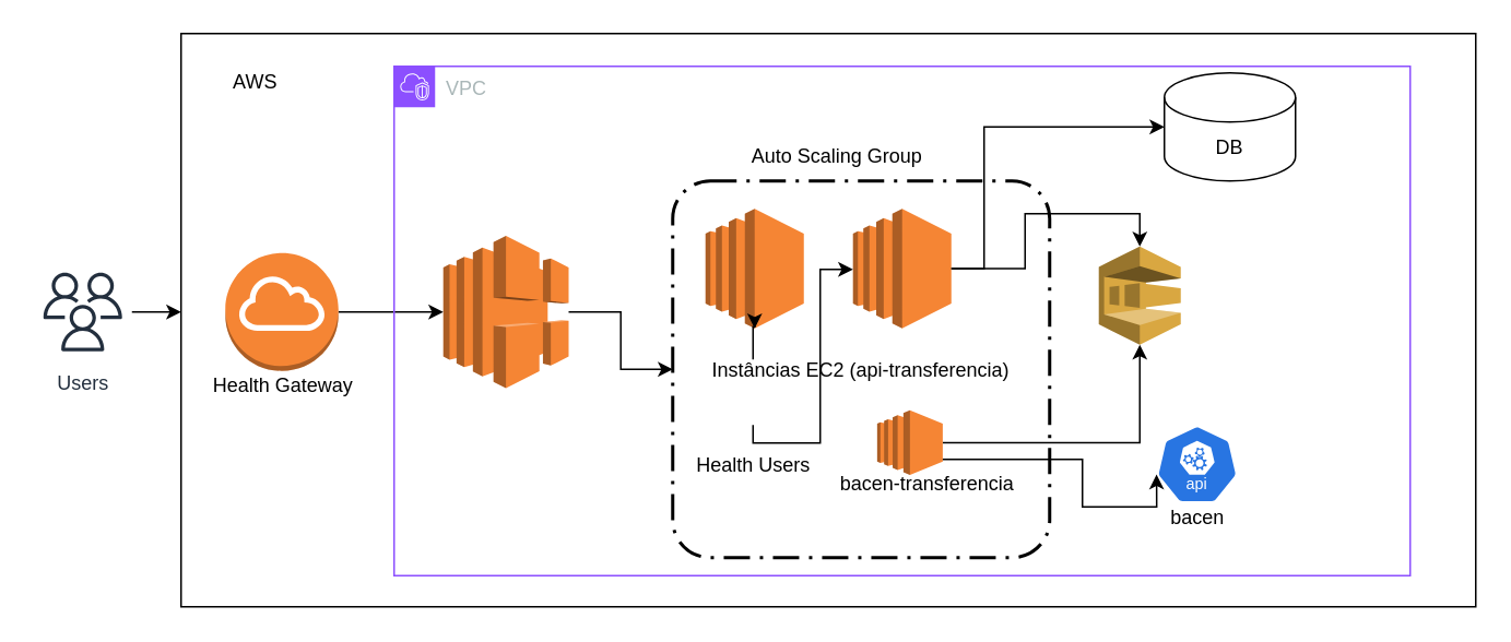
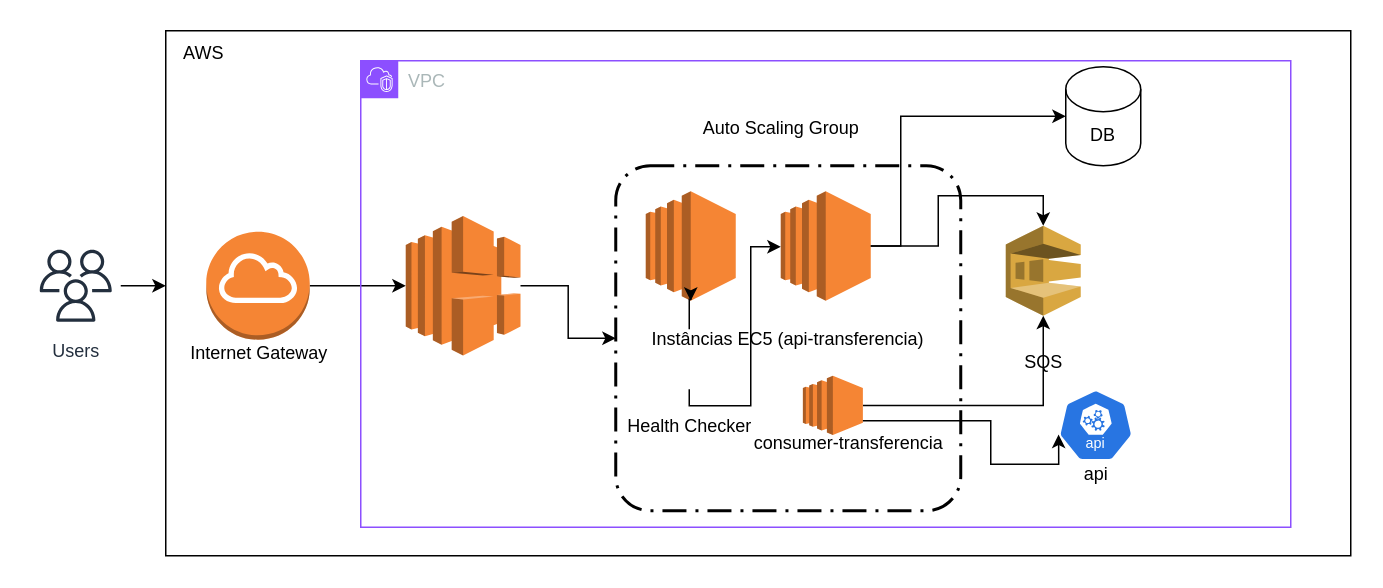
- <mxCell id="20" value="AWS" style="text;html=1;align=center;verticalAlign=middle;resizable=0;points=[];autosize=1;strokeColor=none;fillColor=none;" vertex="1" parent="1"><mxGeometry x="130" y="35" width="50" height="30" as="geometry" /></mxCell>
+ <mxCell id="20" value="AWS" style="text;html=1;align=center;verticalAlign=middle;resizable=0;points=[];autosize=1;strokeColor=none;fillColor=none;" vertex="1" parent="1"><mxGeometry x="110" y="20" width="50" height="30" as="geometry" /></mxCell>
- <mxCell id="17" value="DB" style="shape=cylinder3;whiteSpace=wrap;html=1;boundedLbl=1;backgroundOutline=1;size=15;" vertex="1" parent="13"><mxGeometry x="470" y="4" width="80" height="66" as="geometry" /></mxCell>
+ <mxCell id="17" value="DB" style="shape=cylinder3;whiteSpace=wrap;html=1;boundedLbl=1;backgroundOutline=1;size=15;" vertex="1" parent="13"><mxGeometry x="470" y="4" width="50" height="66" as="geometry" /></mxCell>
- <mxCell id="10" value="Auto Scaling Group" style="text;html=1;align=center;verticalAlign=middle;resizable=0;points=[];autosize=1;strokeColor=none;fillColor=none;" vertex="1" parent="1"><mxGeometry x="444.75" y="80" width="130" height="30" as="geometry" /></mxCell>
+ <mxCell id="10" value="Auto Scaling Group" style="text;html=1;align=center;verticalAlign=middle;resizable=0;points=[];autosize=1;strokeColor=none;fillColor=none;" vertex="1" parent="1"><mxGeometry x="454.75" y="70" width="130" height="30" as="geometry" /></mxCell>
- <mxCell id="7" value="Instâncias EC2 (api-transferencia)" style="rounded=1;arcSize=10;dashed=1;fillColor=none;gradientColor=none;dashPattern=8 3 1 3;strokeWidth=2;" vertex="1" parent="1"><mxGeometry x="410" y="110" width="230" height="230" as="geometry" /></mxCell>
+ <mxCell id="7" value="Instâncias EC5 (api-transferencia)" style="rounded=1;arcSize=10;dashed=1;fillColor=none;gradientColor=none;dashPattern=8 3 1 3;strokeWidth=2;" vertex="1" parent="1"><mxGeometry x="410" y="110" width="230" height="230" as="geometry" /></mxCell>
- <mxCell id="21" value="Health Gateway" style="text;html=1;align=center;verticalAlign=middle;resizable=0;points=[];autosize=1;strokeColor=none;fillColor=none;" vertex="1" parent="1"><mxGeometry x="116.5" y="220" width="110" height="30" as="geometry" /></mxCell>
+ <mxCell id="21" value="Internet Gateway" style="text;html=1;align=center;verticalAlign=middle;resizable=0;points=[];autosize=1;strokeColor=none;fillColor=none;" vertex="1" parent="1"><mxGeometry x="116.5" y="220" width="110" height="30" as="geometry" /></mxCell>
+ <mxCell id="25" value="SQS" style="text;html=1;align=center;verticalAlign=middle;resizable=0;points=[];autosize=1;strokeColor=none;fillColor=none;" vertex="1" parent="1"><mxGeometry x="670" y="226" width="50" height="30" as="geometry" /></mxCell>
- <mxCell id="24" value="Health Users" style="text;html=1;align=center;verticalAlign=middle;resizable=0;points=[];autosize=1;strokeColor=none;fillColor=none;" vertex="1" parent="1"><mxGeometry x="404" y="268.5" width="110" height="30" as="geometry" /></mxCell>
+ <mxCell id="24" value="Health Checker" style="text;html=1;align=center;verticalAlign=middle;resizable=0;points=[];autosize=1;strokeColor=none;fillColor=none;" vertex="1" parent="1"><mxGeometry x="404" y="268.5" width="110" height="30" as="geometry" /></mxCell>
- <mxCell id="16" value="bacen-transferencia" style="text;html=1;align=center;verticalAlign=middle;resizable=0;points=[];autosize=1;strokeColor=none;fillColor=none;" vertex="1" parent="13"><mxGeometry x="250" y="240" width="150" height="30" as="geometry" /></mxCell>
+ <mxCell id="16" value="consumer-transferencia" style="text;html=1;align=center;verticalAlign=middle;resizable=0;points=[];autosize=1;strokeColor=none;fillColor=none;" vertex="1" parent="13"><mxGeometry x="250" y="240" width="150" height="30" as="geometry" /></mxCell>
- <mxCell id="19" value="bacen" style="text;html=1;align=center;verticalAlign=middle;resizable=0;points=[];autosize=1;strokeColor=none;fillColor=none;" vertex="1" parent="13"><mxGeometry x="460" y="261" width="60" height="30" as="geometry" /></mxCell>
+ <mxCell id="19" value="api" style="text;html=1;align=center;verticalAlign=middle;resizable=0;points=[];autosize=1;strokeColor=none;fillColor=none;" vertex="1" parent="13"><mxGeometry x="460" y="261" width="60" height="30" as="geometry" /></mxCell>
